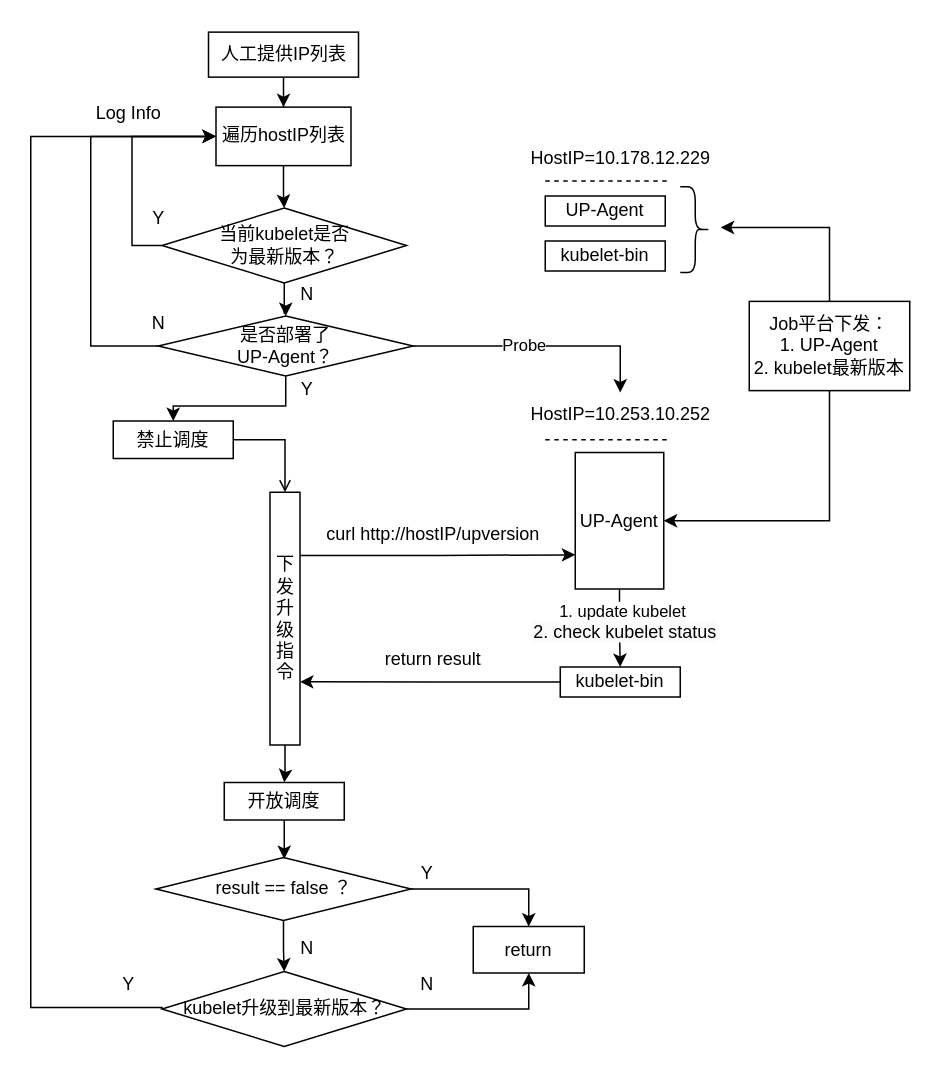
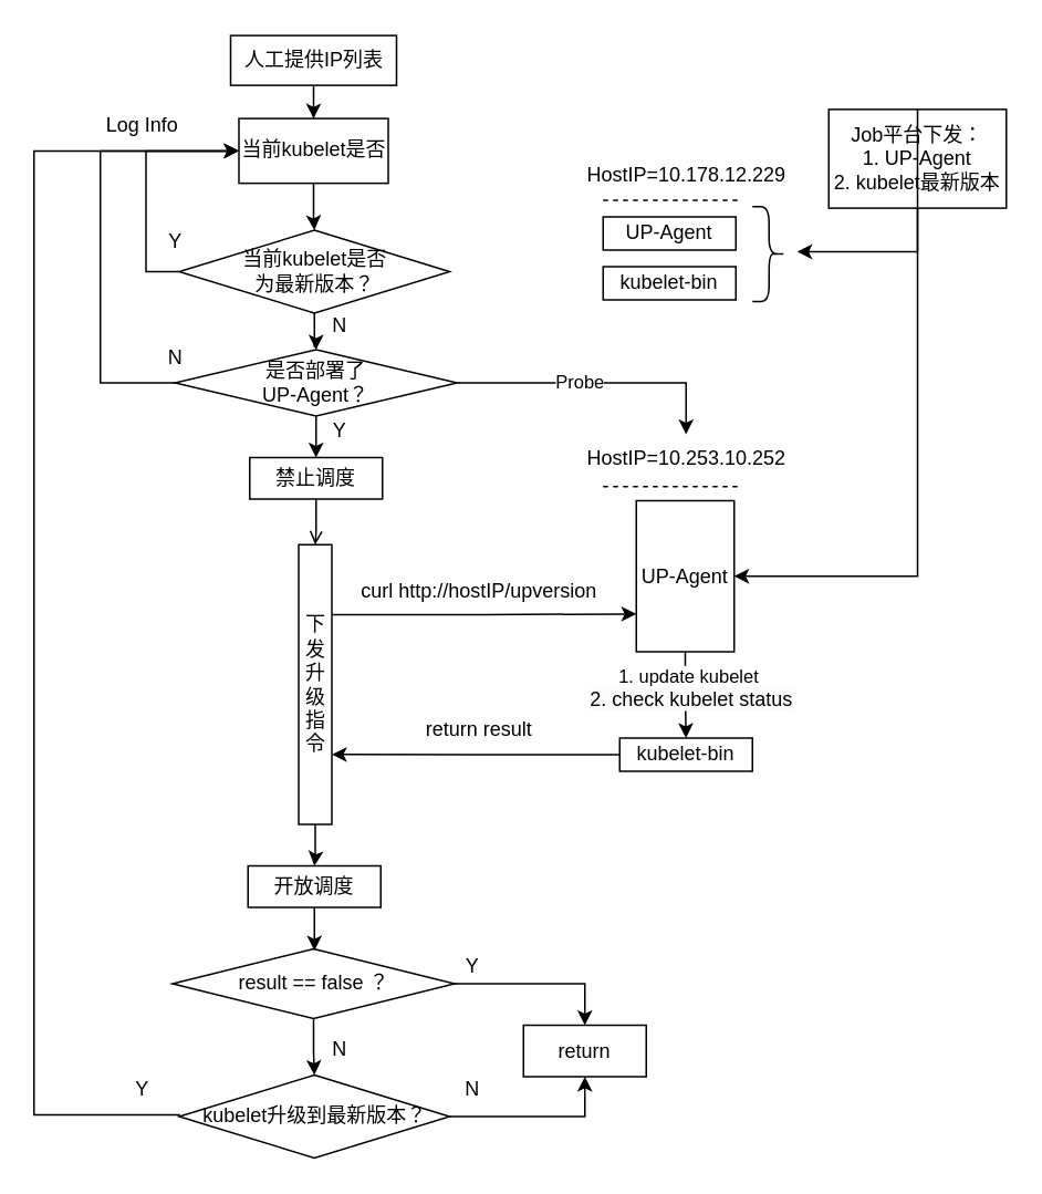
- <mxCell id="13" value="遍历hostIP列表" style="rounded=0;whiteSpace=wrap;html=1;fillColor=none;" parent="1" vertex="1"><mxGeometry x="143.5" y="70.75" width="90" height="39" as="geometry" /></mxCell>
+ <mxCell id="13" value="当前kubelet是否" style="rounded=0;whiteSpace=wrap;html=1;fillColor=none;" parent="1" vertex="1"><mxGeometry x="143.5" y="70.75" width="90" height="39" as="geometry" /></mxCell>
- <mxCell id="4" value="Job平台下发：&lt;br&gt;1. UP-Agent&lt;br&gt;2. kubelet最新版本" style="rounded=0;whiteSpace=wrap;html=1;fillColor=none;" parent="1" vertex="1"><mxGeometry x="499" y="200.25" width="107" height="59.5" as="geometry" /></mxCell>
+ <mxCell id="4" value="Job平台下发：&lt;br&gt;1. UP-Agent&lt;br&gt;2. kubelet最新版本" style="rounded=0;whiteSpace=wrap;html=1;fillColor=none;" parent="1" vertex="1"><mxGeometry x="499" y="65.25" width="107" height="59.5" as="geometry" /></mxCell>
- <mxCell id="35" value="禁止调度" style="rounded=0;whiteSpace=wrap;html=1;fillColor=none;" parent="1" vertex="1"><mxGeometry x="75" y="280" width="80" height="25" as="geometry" /></mxCell>
+ <mxCell id="35" value="禁止调度" style="rounded=0;whiteSpace=wrap;html=1;fillColor=none;" parent="1" vertex="1"><mxGeometry x="150" y="275" width="80" height="25" as="geometry" /></mxCell>
